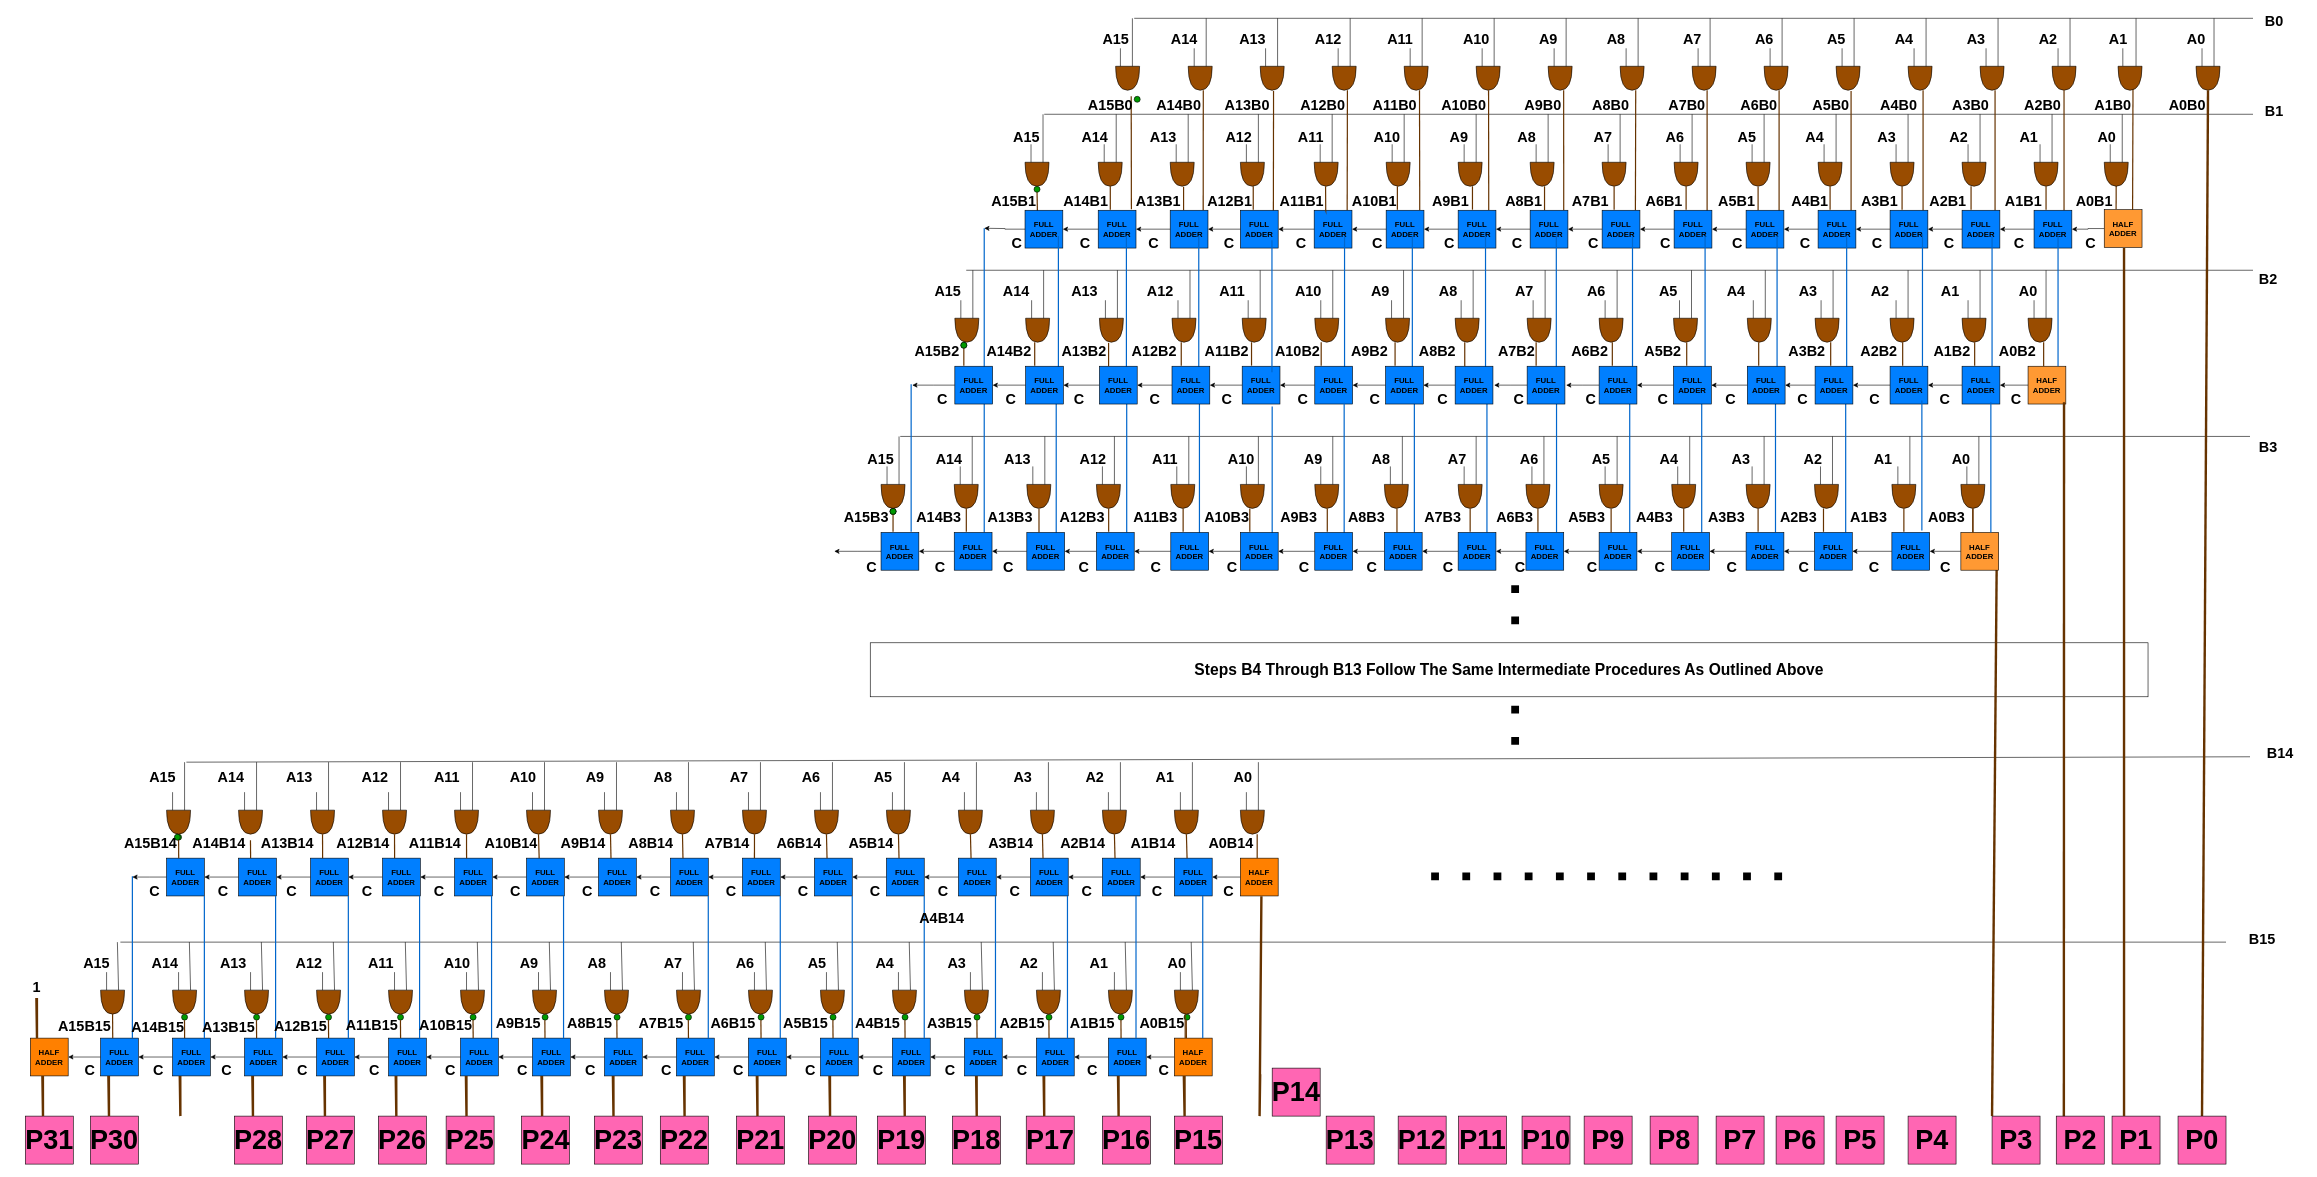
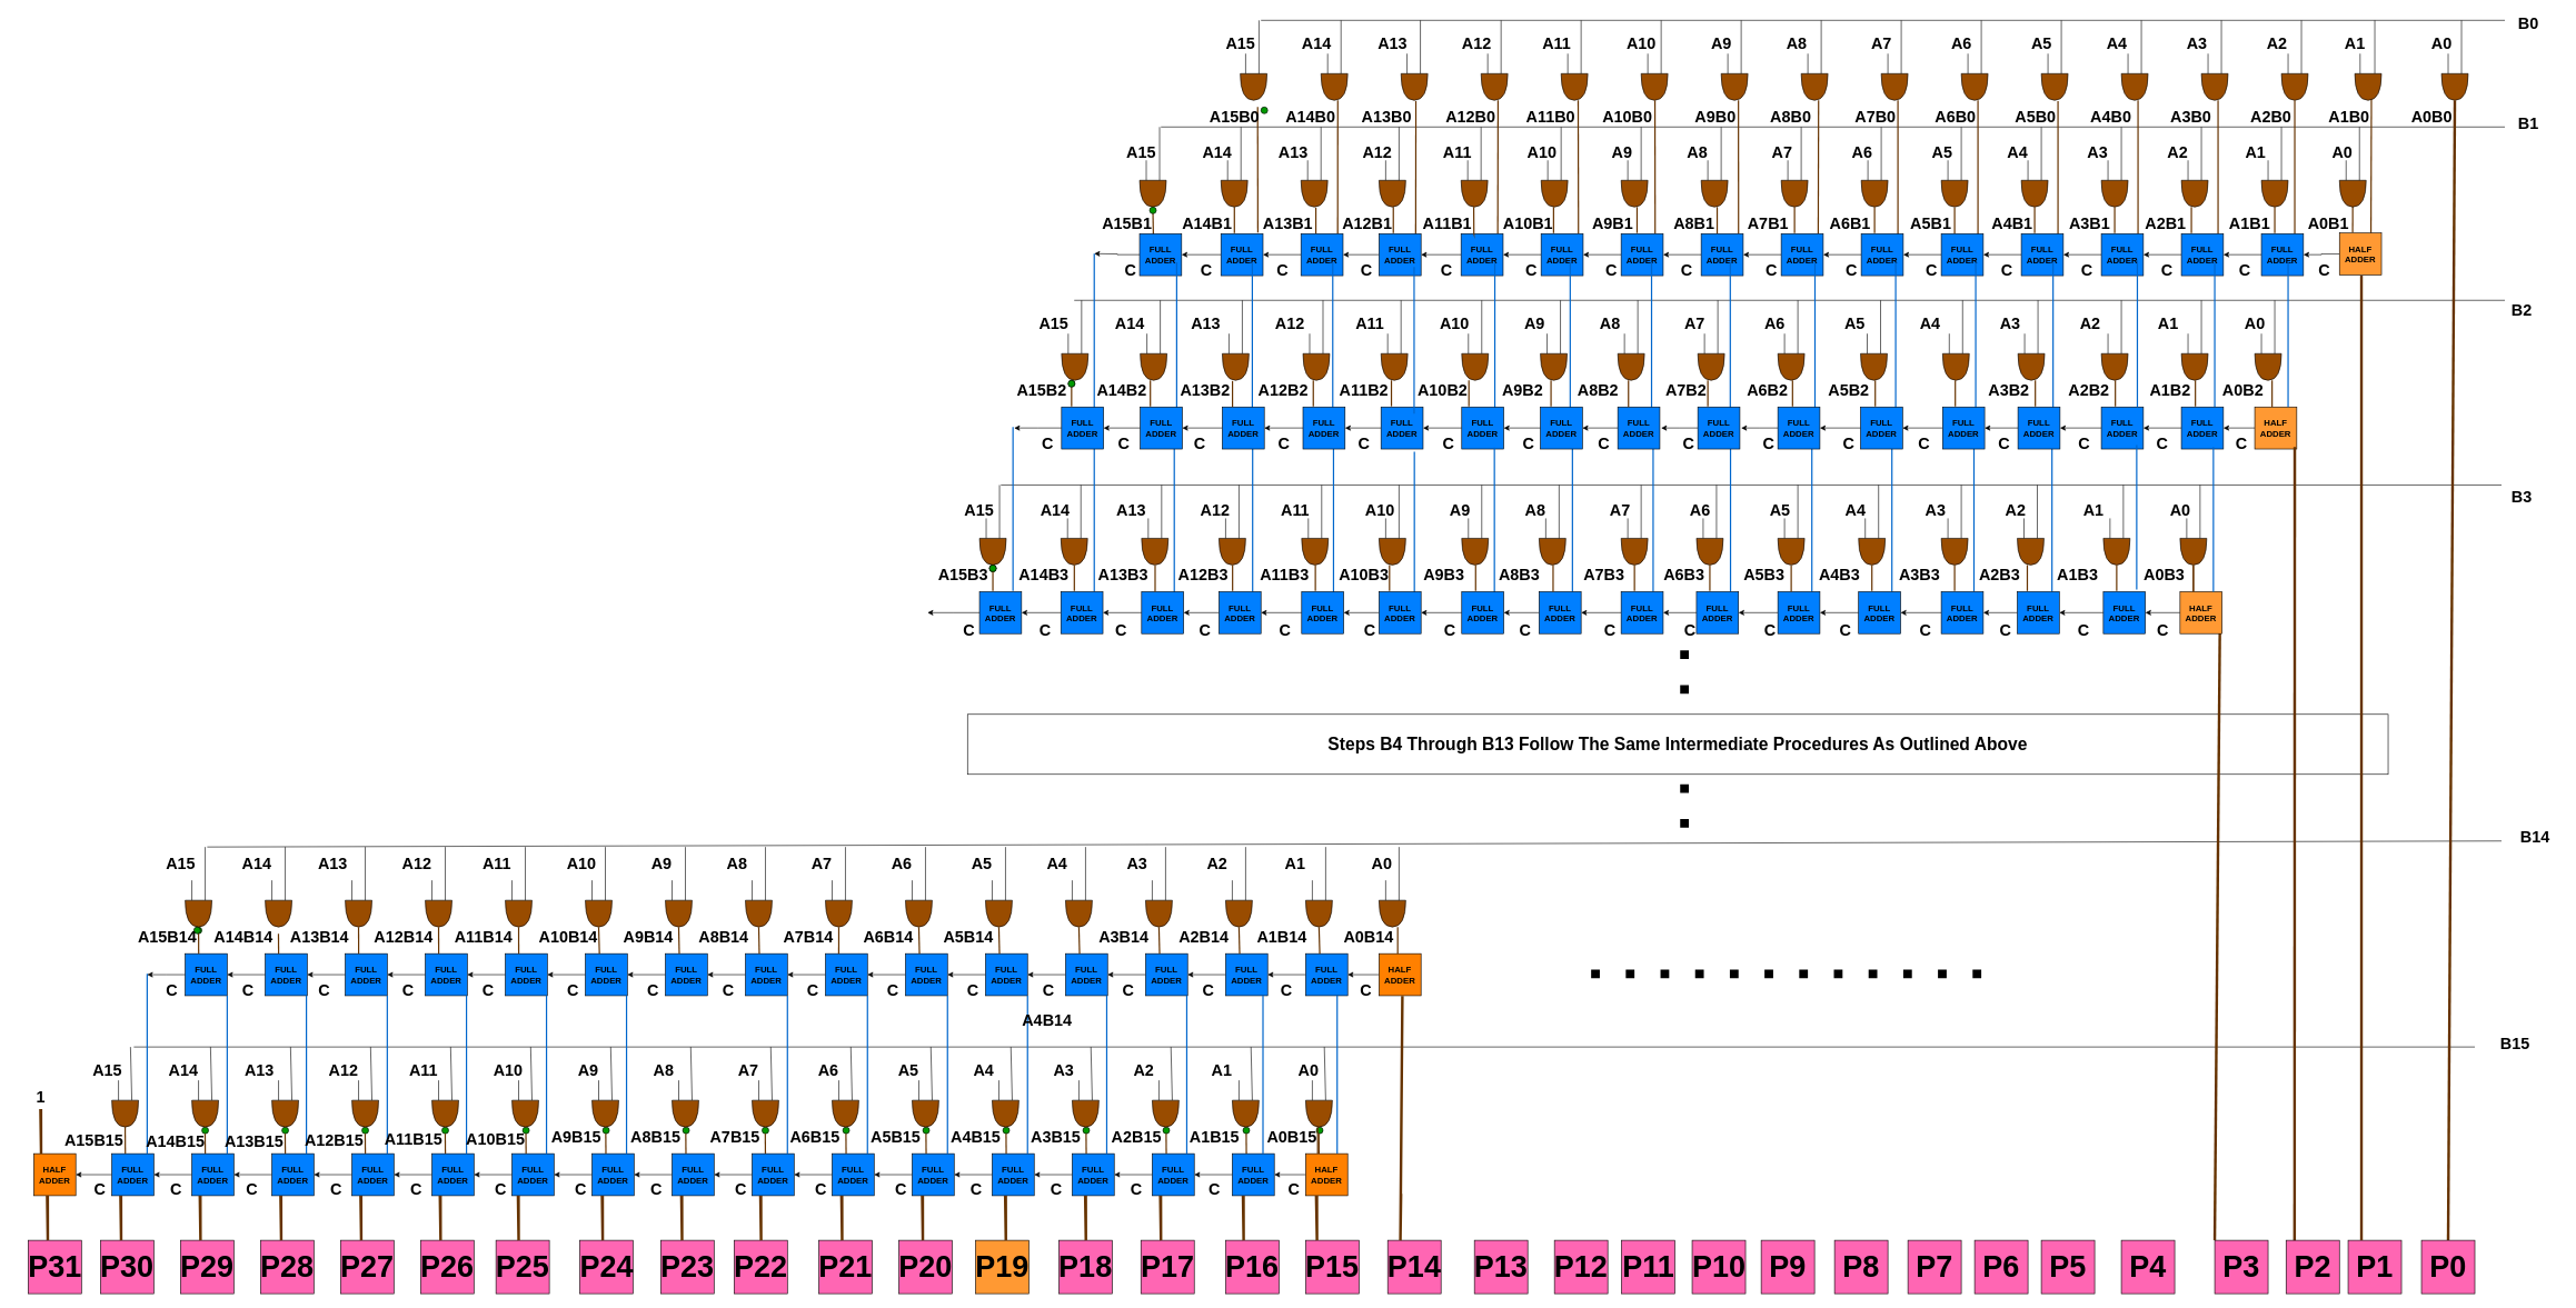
- <mxCell id="782" value="P14" style="whiteSpace=wrap;html=1;aspect=fixed;strokeColor=default;align=center;verticalAlign=middle;fontFamily=Helvetica;fontSize=45;fontColor=default;fillColor=#FF66B3;fontStyle=1" vertex="1" parent="1"><mxGeometry x="2120" y="1780" width="80" height="80" as="geometry" /></mxCell>
+ <mxCell id="782" value="P14" style="whiteSpace=wrap;html=1;aspect=fixed;strokeColor=default;align=center;verticalAlign=middle;fontFamily=Helvetica;fontSize=45;fontColor=default;fillColor=#FF66B3;fontStyle=1" vertex="1" parent="1"><mxGeometry x="2080" y="1860" width="80" height="80" as="geometry" /></mxCell>
+ <mxCell id="797" value="P29" style="whiteSpace=wrap;html=1;aspect=fixed;strokeColor=default;align=center;verticalAlign=middle;fontFamily=Helvetica;fontSize=45;fontColor=default;fillColor=#FF66B3;fontStyle=1" vertex="1" parent="1"><mxGeometry x="270" y="1860" width="80" height="80" as="geometry" /></mxCell>
- <mxCell id="787" value="P19" style="whiteSpace=wrap;html=1;aspect=fixed;strokeColor=default;align=center;verticalAlign=middle;fontFamily=Helvetica;fontSize=45;fontColor=default;fillColor=#FF66B3;fontStyle=1" vertex="1" parent="1"><mxGeometry x="1462" y="1860" width="80" height="80" as="geometry" /></mxCell>
+ <mxCell id="787" value="P19" style="whiteSpace=wrap;html=1;aspect=fixed;strokeColor=default;align=center;verticalAlign=middle;fontFamily=Helvetica;fontSize=45;fontColor=default;fillColor=#ff9933;fontStyle=1;" vertex="1" parent="1"><mxGeometry x="1462" y="1860" width="80" height="80" as="geometry" /></mxCell>
